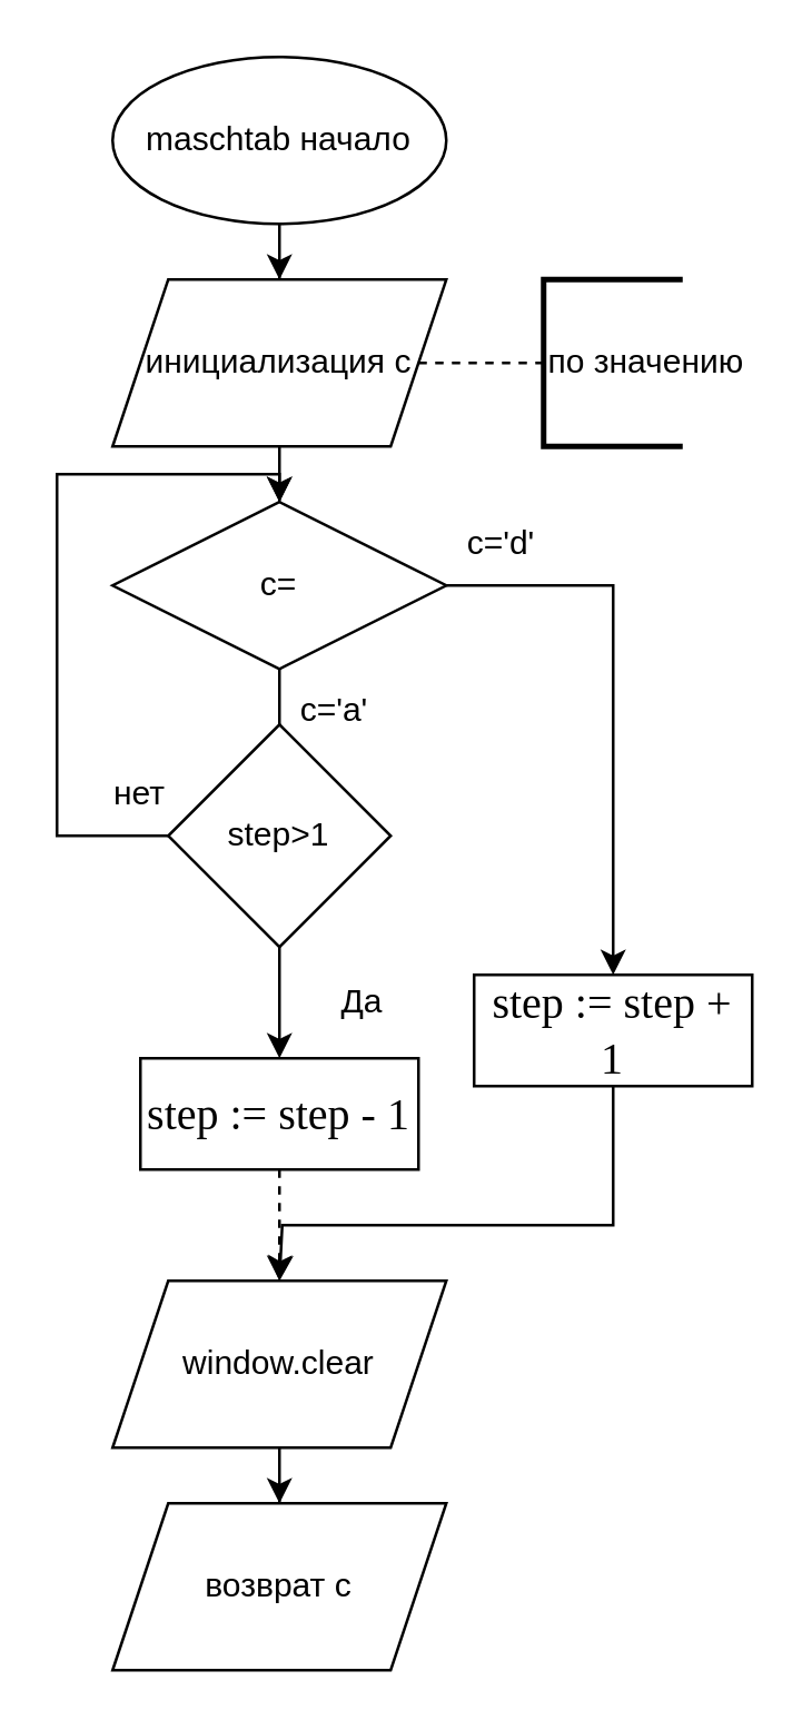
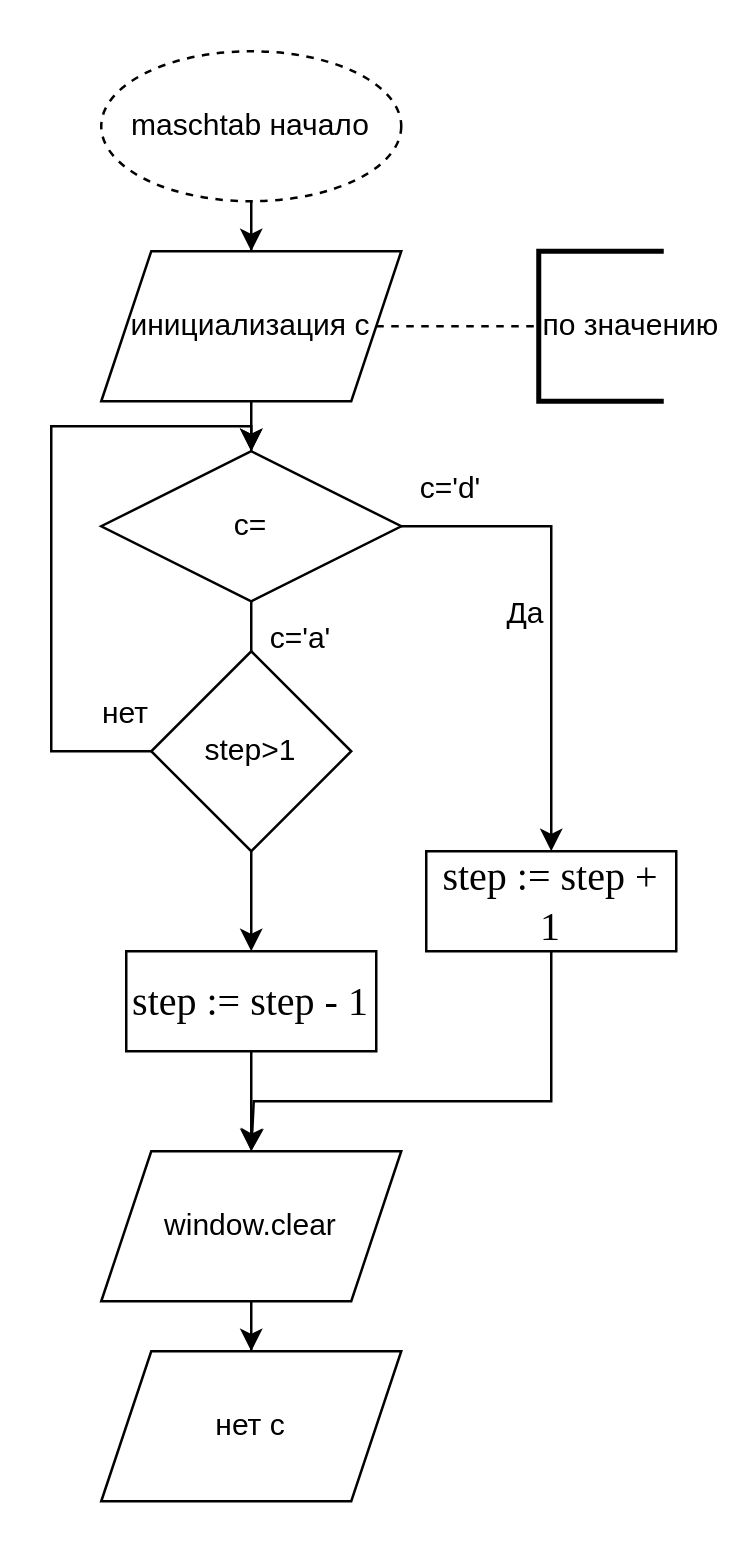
- <mxCell id="3" value="maschtab начало" style="ellipse;whiteSpace=wrap;html=1;" vertex="1" parent="1"><mxGeometry x="40" width="120" height="60" as="geometry" y="20" /></mxCell>
+ <mxCell id="3" value="maschtab начало" style="ellipse;whiteSpace=wrap;html=1;dashed=1;" vertex="1" parent="1"><mxGeometry x="40" width="120" height="60" as="geometry" y="20" /></mxCell>
- <mxCell id="7" value="по значению" style="strokeWidth=2;html=1;shape=mxgraph.flowchart.annotation_1;align=left;pointerEvents=1;" vertex="1" parent="1"><mxGeometry x="195" y="100" width="50" height="60" as="geometry" /></mxCell>
+ <mxCell id="7" value="по значению" style="strokeWidth=2;html=1;shape=mxgraph.flowchart.annotation_1;align=left;pointerEvents=1;" vertex="1" parent="1"><mxGeometry x="215" y="100" width="50" height="60" as="geometry" /></mxCell>
- <mxCell id="17" value="Да" style="text;html=1;align=center;verticalAlign=middle;whiteSpace=wrap;rounded=0;" vertex="1" parent="1"><mxGeometry x="100" y="345" width="60" height="30" as="geometry" /></mxCell>
+ <mxCell id="17" value="Да" style="text;html=1;align=center;verticalAlign=middle;whiteSpace=wrap;rounded=0;" vertex="1" parent="1"><mxGeometry x="180" y="230" width="60" height="30" as="geometry" /></mxCell>
- <mxCell id="12" value="&lt;span style=&quot;font-size: 12pt; font-family: Consolas;&quot; lang=&quot;EN-US&quot;&gt;step := step + &lt;/span&gt;&lt;span style=&quot;font-size:12.0pt;font-family:Consolas;mso-fareast-font-family:&lt;br/&gt;Calibri;mso-fareast-theme-font:minor-latin;mso-bidi-font-family:&amp;quot;Courier New&amp;quot;;&lt;br/&gt;color:darkgreen;mso-font-kerning:0pt;mso-ansi-language:EN-US;mso-fareast-language:&lt;br/&gt;EN-US;mso-bidi-language:AR-SA&quot; lang=&quot;EN-US&quot;&gt;1&lt;/span&gt;" style="rounded=0;whiteSpace=wrap;html=1;" vertex="1" parent="1"><mxGeometry x="170" y="350" width="100" height="40" as="geometry" /></mxCell>
+ <mxCell id="12" value="&lt;span style=&quot;font-size: 12pt; font-family: Consolas;&quot; lang=&quot;EN-US&quot;&gt;step := step + &lt;/span&gt;&lt;span style=&quot;font-size:12.0pt;font-family:Consolas;mso-fareast-font-family:&lt;br/&gt;Calibri;mso-fareast-theme-font:minor-latin;mso-bidi-font-family:&amp;quot;Courier New&amp;quot;;&lt;br/&gt;color:darkgreen;mso-font-kerning:0pt;mso-ansi-language:EN-US;mso-fareast-language:&lt;br/&gt;EN-US;mso-bidi-language:AR-SA&quot; lang=&quot;EN-US&quot;&gt;1&lt;/span&gt;" style="rounded=0;whiteSpace=wrap;html=1;" vertex="1" parent="1"><mxGeometry x="170" y="340" width="100" height="40" as="geometry" /></mxCell>
- <mxCell id="13" style="edgeStyle=orthogonalEdgeStyle;rounded=0;orthogonalLoop=1;jettySize=auto;html=1;dashed=1;" edge="1" parent="1" source="14" target="22"><mxGeometry relative="1" as="geometry"><mxPoint x="100" y="460" as="targetPoint" /></mxGeometry></mxCell>
+ <mxCell id="13" style="edgeStyle=orthogonalEdgeStyle;rounded=0;orthogonalLoop=1;jettySize=auto;html=1;" edge="1" parent="1" source="14" target="22"><mxGeometry relative="1" as="geometry"><mxPoint x="100" y="460" as="targetPoint" /></mxGeometry></mxCell>
- <mxCell id="23" value="возврат с" style="shape=parallelogram;perimeter=parallelogramPerimeter;whiteSpace=wrap;html=1;fixedSize=1;" vertex="1" parent="1"><mxGeometry x="40" y="540" width="120" height="60" as="geometry" /></mxCell>
+ <mxCell id="23" value="нет с" style="shape=parallelogram;perimeter=parallelogramPerimeter;whiteSpace=wrap;html=1;fixedSize=1;" vertex="1" parent="1"><mxGeometry x="40" y="540" width="120" height="60" as="geometry" /></mxCell>
